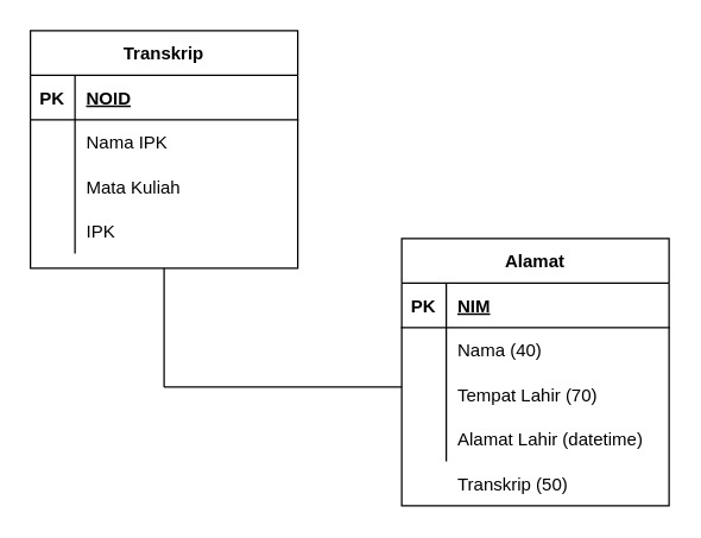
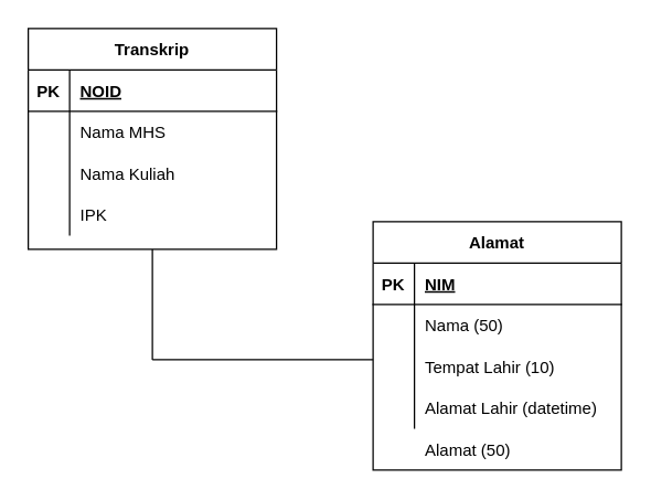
- <mxCell id="21" value="Nama IPK" style="shape=partialRectangle;connectable=0;fillColor=none;top=0;left=0;bottom=0;right=0;align=left;spacingLeft=6;overflow=hidden;" vertex="1" parent="19"><mxGeometry x="30" width="150" height="30" as="geometry"><mxRectangle width="150" height="30" as="alternateBounds" /></mxGeometry></mxCell>
+ <mxCell id="21" value="Nama MHS" style="shape=partialRectangle;connectable=0;fillColor=none;top=0;left=0;bottom=0;right=0;align=left;spacingLeft=6;overflow=hidden;" vertex="1" parent="19"><mxGeometry x="30" width="150" height="30" as="geometry"><mxRectangle width="150" height="30" as="alternateBounds" /></mxGeometry></mxCell>
- <mxCell id="24" value="Mata Kuliah" style="shape=partialRectangle;connectable=0;fillColor=none;top=0;left=0;bottom=0;right=0;align=left;spacingLeft=6;overflow=hidden;" vertex="1" parent="22"><mxGeometry x="30" width="150" height="30" as="geometry"><mxRectangle width="150" height="30" as="alternateBounds" /></mxGeometry></mxCell>
+ <mxCell id="24" value="Nama Kuliah" style="shape=partialRectangle;connectable=0;fillColor=none;top=0;left=0;bottom=0;right=0;align=left;spacingLeft=6;overflow=hidden;" vertex="1" parent="22"><mxGeometry x="30" width="150" height="30" as="geometry"><mxRectangle width="150" height="30" as="alternateBounds" /></mxGeometry></mxCell>
- <mxCell id="8" value="Nama (40)" style="shape=partialRectangle;connectable=0;fillColor=none;top=0;left=0;bottom=0;right=0;align=left;spacingLeft=6;overflow=hidden;" vertex="1" parent="6"><mxGeometry x="30" width="150" height="30" as="geometry"><mxRectangle width="150" height="30" as="alternateBounds" /></mxGeometry></mxCell>
+ <mxCell id="8" value="Nama (50)" style="shape=partialRectangle;connectable=0;fillColor=none;top=0;left=0;bottom=0;right=0;align=left;spacingLeft=6;overflow=hidden;" vertex="1" parent="6"><mxGeometry x="30" width="150" height="30" as="geometry"><mxRectangle width="150" height="30" as="alternateBounds" /></mxGeometry></mxCell>
- <mxCell id="11" value="Tempat Lahir (70)" style="shape=partialRectangle;connectable=0;fillColor=none;top=0;left=0;bottom=0;right=0;align=left;spacingLeft=6;overflow=hidden;" vertex="1" parent="9"><mxGeometry x="30" width="150" height="30" as="geometry"><mxRectangle width="150" height="30" as="alternateBounds" /></mxGeometry></mxCell>
+ <mxCell id="11" value="Tempat Lahir (10)" style="shape=partialRectangle;connectable=0;fillColor=none;top=0;left=0;bottom=0;right=0;align=left;spacingLeft=6;overflow=hidden;" vertex="1" parent="9"><mxGeometry x="30" width="150" height="30" as="geometry"><mxRectangle width="150" height="30" as="alternateBounds" /></mxGeometry></mxCell>
- <mxCell id="32" value="Transkrip (50)" style="shape=partialRectangle;connectable=0;fillColor=none;top=0;left=0;bottom=0;right=0;align=left;spacingLeft=6;overflow=hidden;" vertex="1" parent="30"><mxGeometry x="30" width="150" height="30" as="geometry"><mxRectangle width="150" height="30" as="alternateBounds" /></mxGeometry></mxCell>
+ <mxCell id="32" value="Alamat (50)" style="shape=partialRectangle;connectable=0;fillColor=none;top=0;left=0;bottom=0;right=0;align=left;spacingLeft=6;overflow=hidden;" vertex="1" parent="30"><mxGeometry x="30" width="150" height="30" as="geometry"><mxRectangle width="150" height="30" as="alternateBounds" /></mxGeometry></mxCell>
